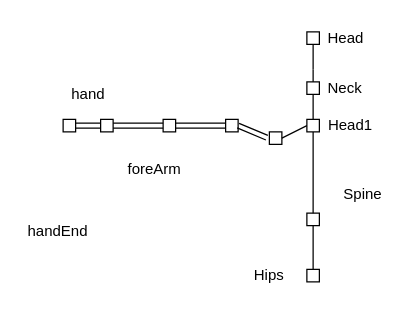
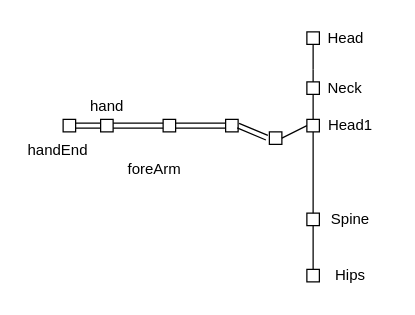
- <mxCell id="28" value="hand" style="text;html=1;resizable=0;points=[];autosize=1;align=left;verticalAlign=top;spacingTop=-4;" vertex="1" parent="1"><mxGeometry x="55" y="65" width="40" height="20" as="geometry" /></mxCell>
+ <mxCell id="28" value="hand" style="text;html=1;resizable=0;points=[];autosize=1;align=left;verticalAlign=top;spacingTop=-4;" vertex="1" parent="1"><mxGeometry x="70" y="75" width="40" height="20" as="geometry" /></mxCell>
- <mxCell id="23" value="Spine" style="text;html=1;strokeColor=none;fillColor=none;align=center;verticalAlign=middle;whiteSpace=wrap;rounded=0;" vertex="1" parent="1"><mxGeometry x="270" y="145" width="40" height="20" as="geometry" /></mxCell>
+ <mxCell id="23" value="Spine" style="text;html=1;strokeColor=none;fillColor=none;align=center;verticalAlign=middle;whiteSpace=wrap;rounded=0;" vertex="1" parent="1"><mxGeometry x="260" y="165" width="40" height="20" as="geometry" /></mxCell>
- <mxCell id="29" value="handEnd" style="text;html=1;resizable=0;points=[];autosize=1;align=left;verticalAlign=top;spacingTop=-4;" vertex="1" parent="1"><mxGeometry x="20" y="175" width="70" height="20" as="geometry" /></mxCell>
+ <mxCell id="29" value="handEnd" style="text;html=1;resizable=0;points=[];autosize=1;align=left;verticalAlign=top;spacingTop=-4;" vertex="1" parent="1"><mxGeometry x="20" y="110" width="70" height="20" as="geometry" /></mxCell>
- <mxCell id="22" value="Hips" style="text;html=1;strokeColor=none;fillColor=none;align=center;verticalAlign=middle;whiteSpace=wrap;rounded=0;" vertex="1" parent="1"><mxGeometry x="195" y="210" width="40" height="20" as="geometry" /></mxCell>
+ <mxCell id="22" value="Hips" style="text;html=1;strokeColor=none;fillColor=none;align=center;verticalAlign=middle;whiteSpace=wrap;rounded=0;" vertex="1" parent="1"><mxGeometry x="260" y="210" width="40" height="20" as="geometry" /></mxCell>
